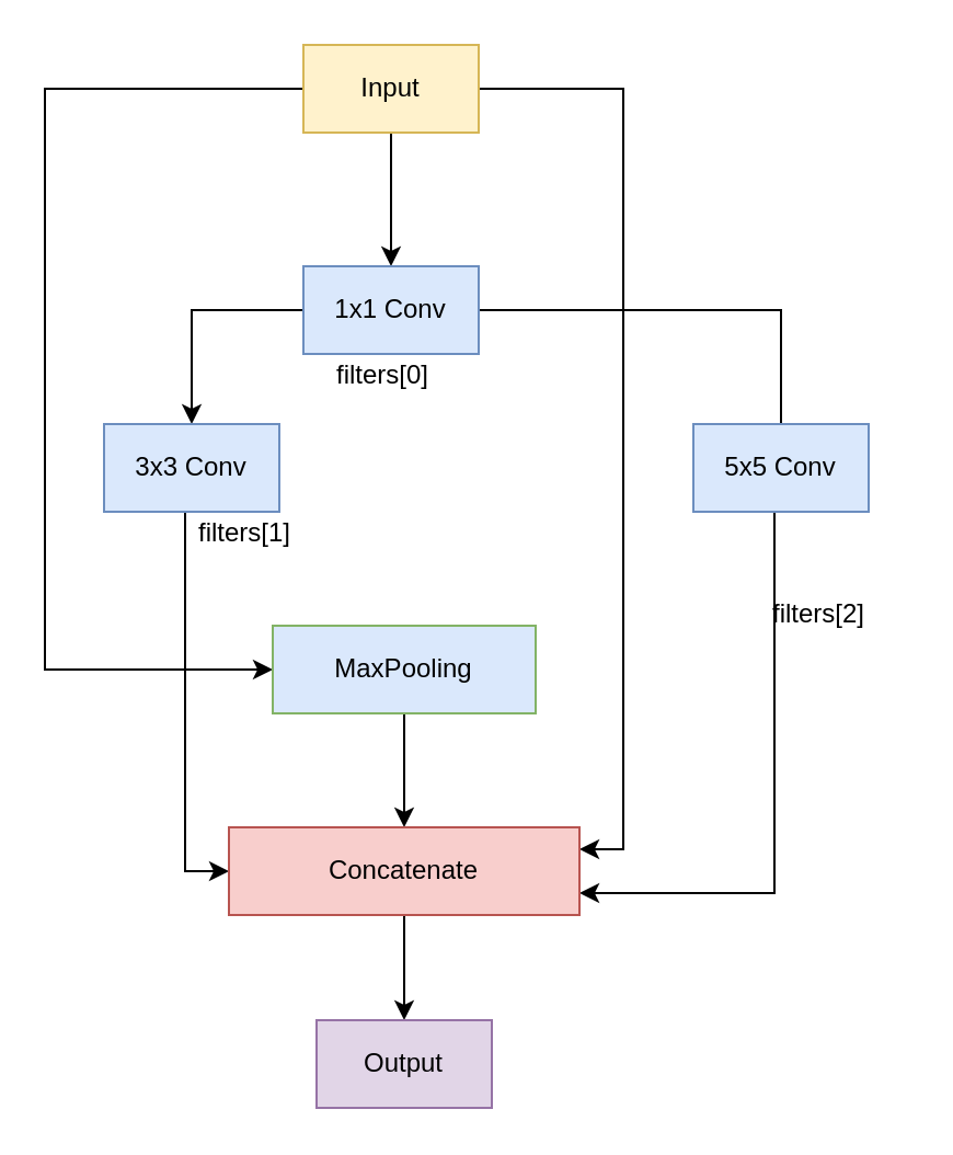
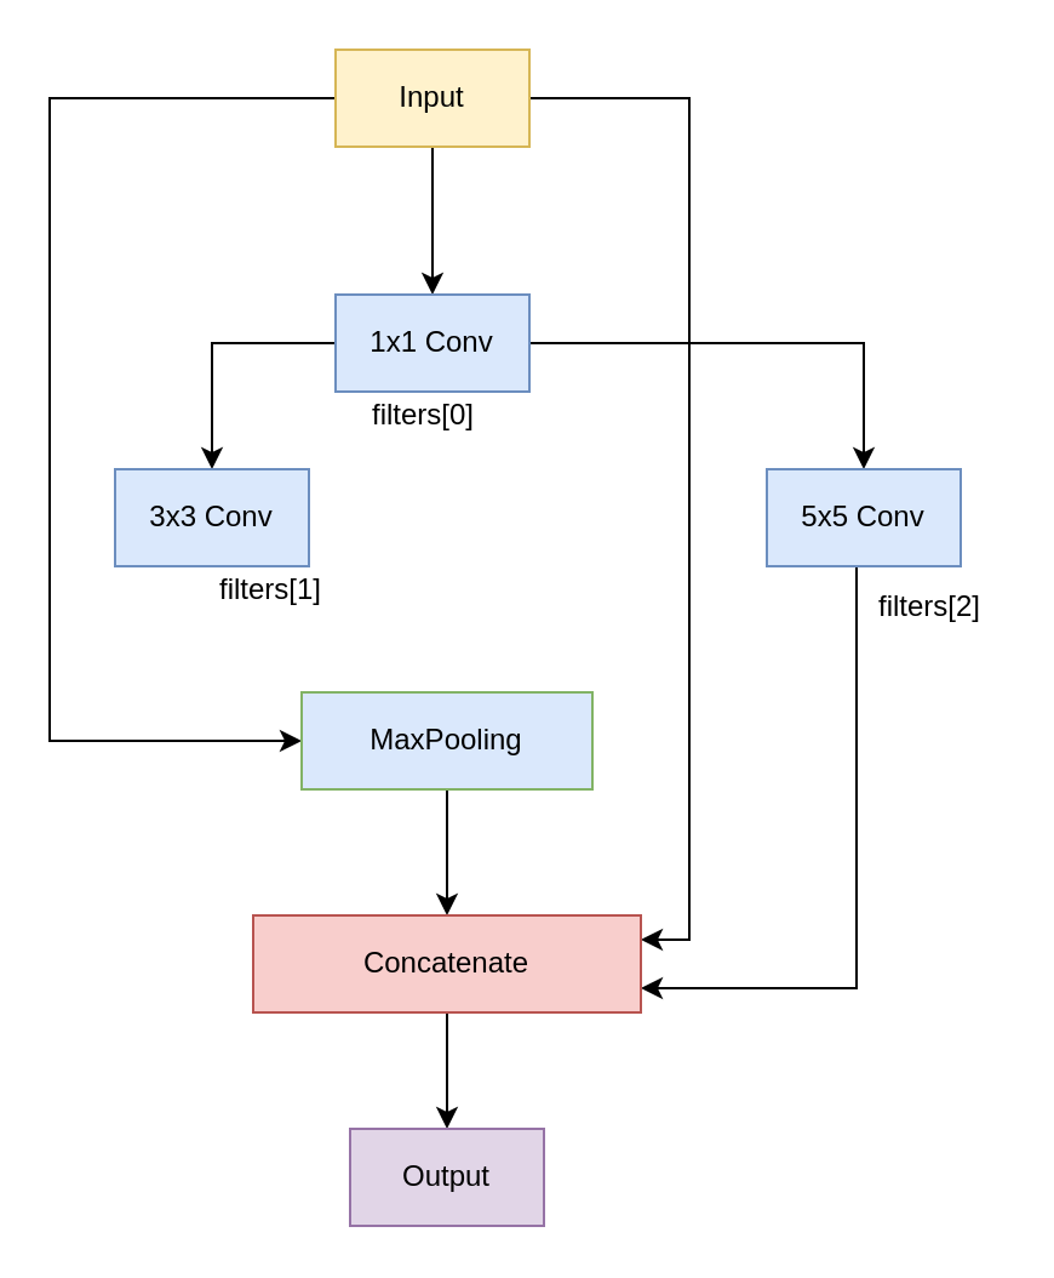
- <mxCell id="7" style="edgeStyle=orthogonalEdgeStyle;rounded=0;orthogonalLoop=1;jettySize=auto;html=1;entryX=0.5;entryY=0;entryDx=0;entryDy=0;endArrow=none;" edge="1" parent="1" source="8" target="12"><mxGeometry relative="1" as="geometry" /></mxCell>
+ <mxCell id="7" style="edgeStyle=orthogonalEdgeStyle;rounded=0;orthogonalLoop=1;jettySize=auto;html=1;entryX=0.5;entryY=0;entryDx=0;entryDy=0;" edge="1" parent="1" source="8" target="12"><mxGeometry relative="1" as="geometry" /></mxCell>
- <mxCell id="20" value="filters[2]" style="text;html=1;align=center;verticalAlign=middle;resizable=0;points=[];autosize=1;strokeColor=none;fillColor=none;" vertex="1" parent="1"><mxGeometry x="343" y="267" width="60" height="26" as="geometry" /></mxCell>
+ <mxCell id="20" value="filters[2]" style="text;html=1;align=center;verticalAlign=middle;resizable=0;points=[];autosize=1;strokeColor=none;fillColor=none;" vertex="1" parent="1"><mxGeometry x="353" y="237" width="60" height="26" as="geometry" /></mxCell>
- <mxCell id="9" style="edgeStyle=orthogonalEdgeStyle;rounded=0;orthogonalLoop=1;jettySize=auto;html=1;entryX=0;entryY=0.5;entryDx=0;entryDy=0;" edge="1" parent="1" source="10" target="16"><mxGeometry relative="1" as="geometry"><Array as="points"><mxPoint x="84" y="397" /></Array></mxGeometry></mxCell>
